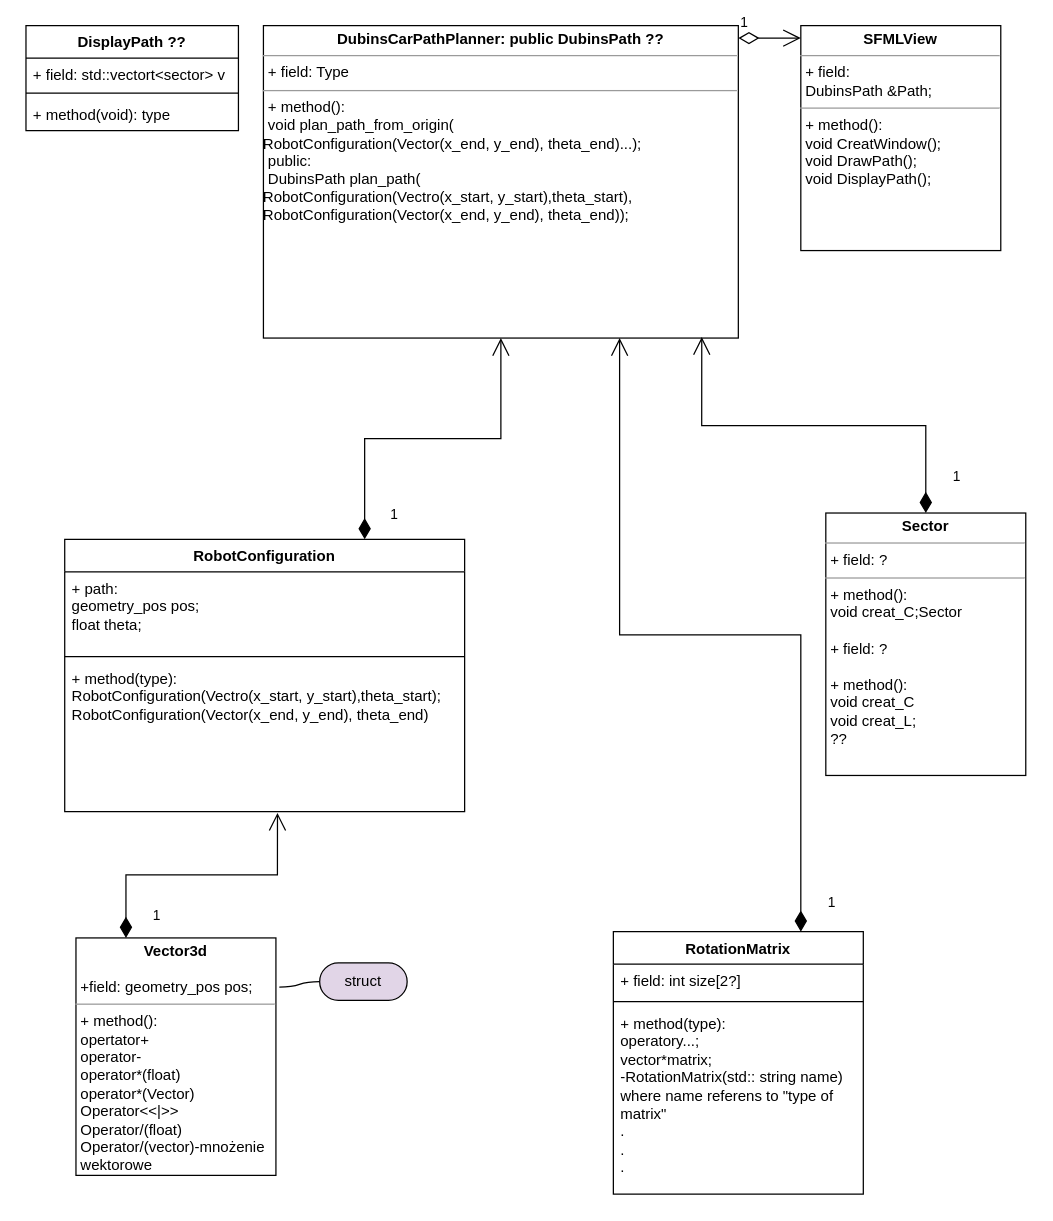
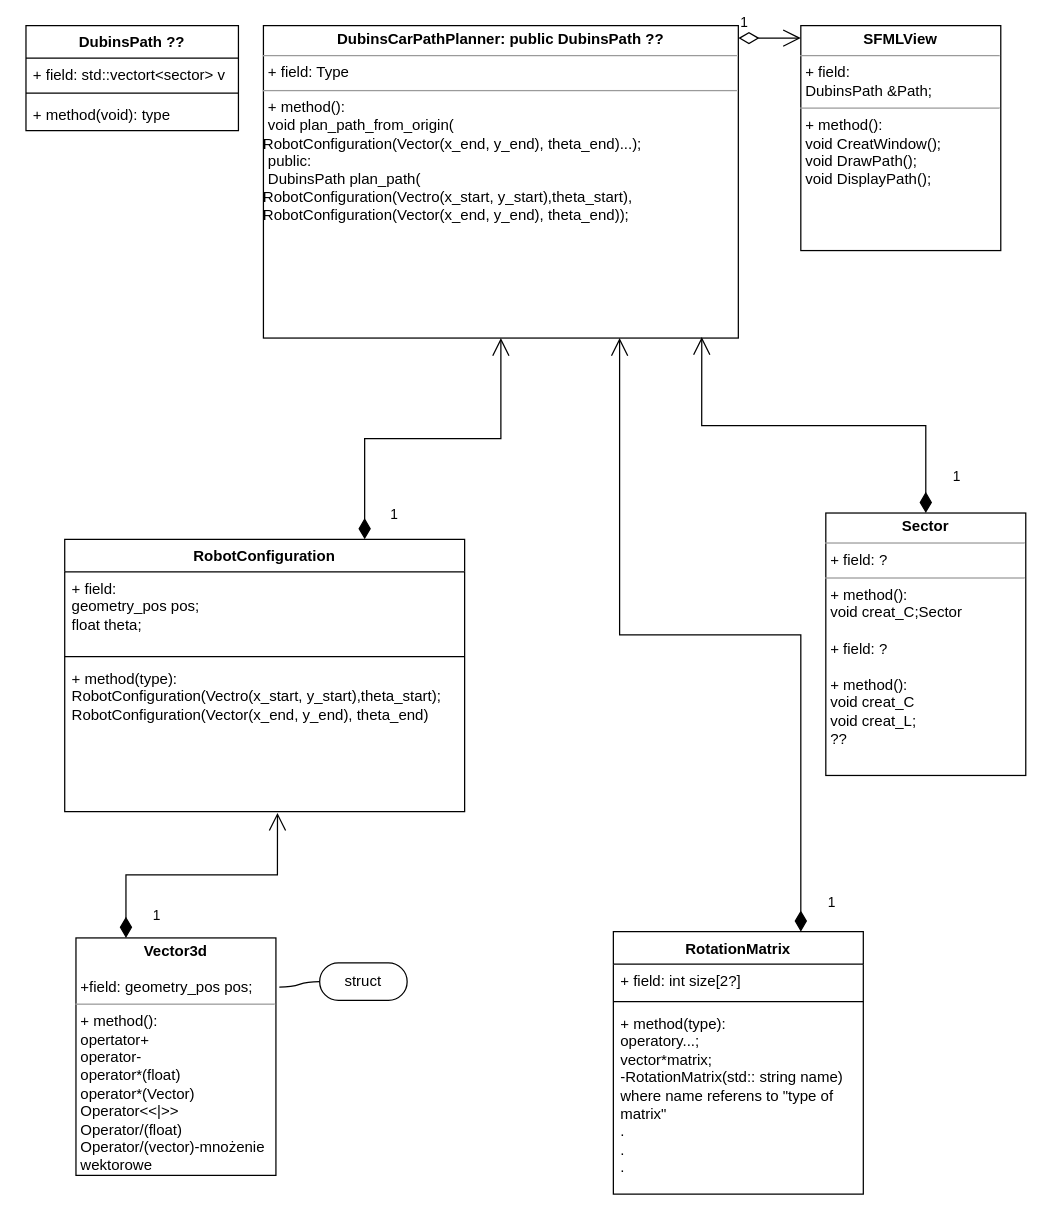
- <mxCell id="15" value="DisplayPath ??" style="swimlane;fontStyle=1;align=center;verticalAlign=top;childLayout=stackLayout;horizontal=1;startSize=26;horizontalStack=0;resizeParent=1;resizeParentMax=0;resizeLast=0;collapsible=1;marginBottom=0;whiteSpace=wrap;html=1;" parent="1" vertex="1"><mxGeometry x="20" y="20" width="170" height="84" as="geometry" /></mxCell>
+ <mxCell id="15" value="DubinsPath ??" style="swimlane;fontStyle=1;align=center;verticalAlign=top;childLayout=stackLayout;horizontal=1;startSize=26;horizontalStack=0;resizeParent=1;resizeParentMax=0;resizeLast=0;collapsible=1;marginBottom=0;whiteSpace=wrap;html=1;" parent="1" vertex="1"><mxGeometry x="20" y="20" width="170" height="84" as="geometry" /></mxCell>
- <mxCell id="12" value="+ path:&amp;nbsp;&lt;br&gt;geometry_pos pos;&lt;br&gt;float theta;" style="text;strokeColor=none;fillColor=none;align=left;verticalAlign=top;spacingLeft=4;spacingRight=4;overflow=hidden;rotatable=0;points=[[0,0.5],[1,0.5]];portConstraint=eastwest;whiteSpace=wrap;html=1;" parent="11" vertex="1"><mxGeometry y="26" width="320" height="64" as="geometry" /></mxCell>
+ <mxCell id="12" value="+ field:&amp;nbsp;&lt;br&gt;geometry_pos pos;&lt;br&gt;float theta;" style="text;strokeColor=none;fillColor=none;align=left;verticalAlign=top;spacingLeft=4;spacingRight=4;overflow=hidden;rotatable=0;points=[[0,0.5],[1,0.5]];portConstraint=eastwest;whiteSpace=wrap;html=1;" parent="11" vertex="1"><mxGeometry y="26" width="320" height="64" as="geometry" /></mxCell>
- <mxCell id="3" value="struct" style="whiteSpace=wrap;html=1;rounded=1;arcSize=50;align=center;verticalAlign=middle;strokeWidth=1;autosize=1;spacing=4;treeFolding=1;treeMoving=1;newEdgeStyle={&quot;edgeStyle&quot;:&quot;entityRelationEdgeStyle&quot;,&quot;startArrow&quot;:&quot;none&quot;,&quot;endArrow&quot;:&quot;none&quot;,&quot;segment&quot;:10,&quot;curved&quot;:1,&quot;sourcePerimeterSpacing&quot;:0,&quot;targetPerimeterSpacing&quot;:0};fillColor=#e1d5e7;" parent="1" vertex="1"><mxGeometry x="255" y="770" width="70" height="30" as="geometry" /></mxCell>
+ <mxCell id="3" value="struct" style="whiteSpace=wrap;html=1;rounded=1;arcSize=50;align=center;verticalAlign=middle;strokeWidth=1;autosize=1;spacing=4;treeFolding=1;treeMoving=1;newEdgeStyle={&quot;edgeStyle&quot;:&quot;entityRelationEdgeStyle&quot;,&quot;startArrow&quot;:&quot;none&quot;,&quot;endArrow&quot;:&quot;none&quot;,&quot;segment&quot;:10,&quot;curved&quot;:1,&quot;sourcePerimeterSpacing&quot;:0,&quot;targetPerimeterSpacing&quot;:0};" parent="1" vertex="1"><mxGeometry x="255" y="770" width="70" height="30" as="geometry" /></mxCell>
